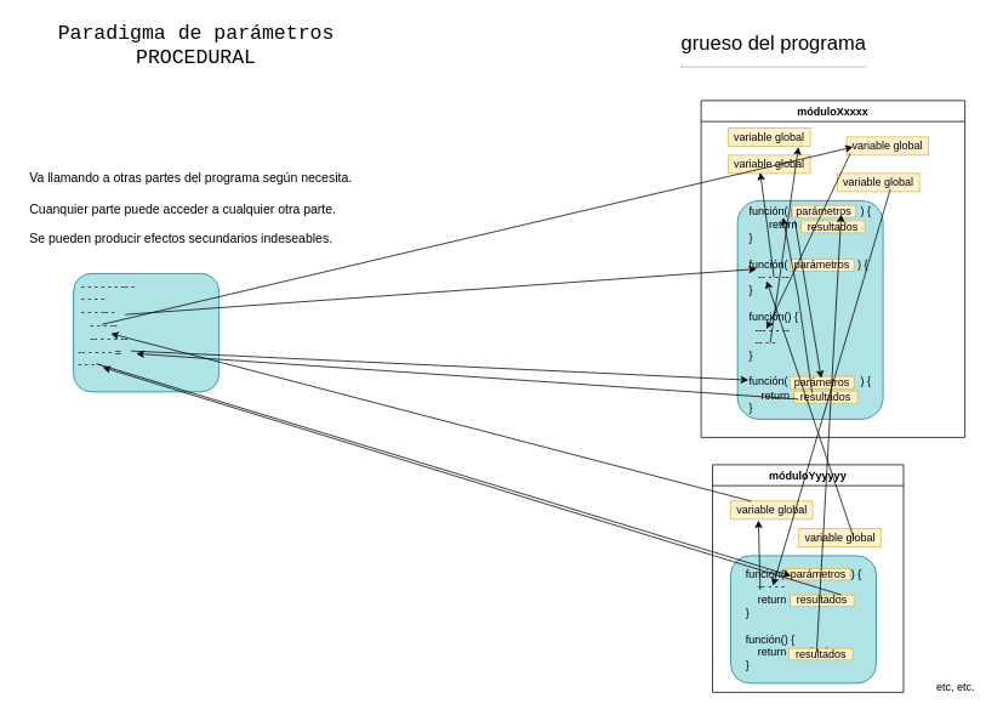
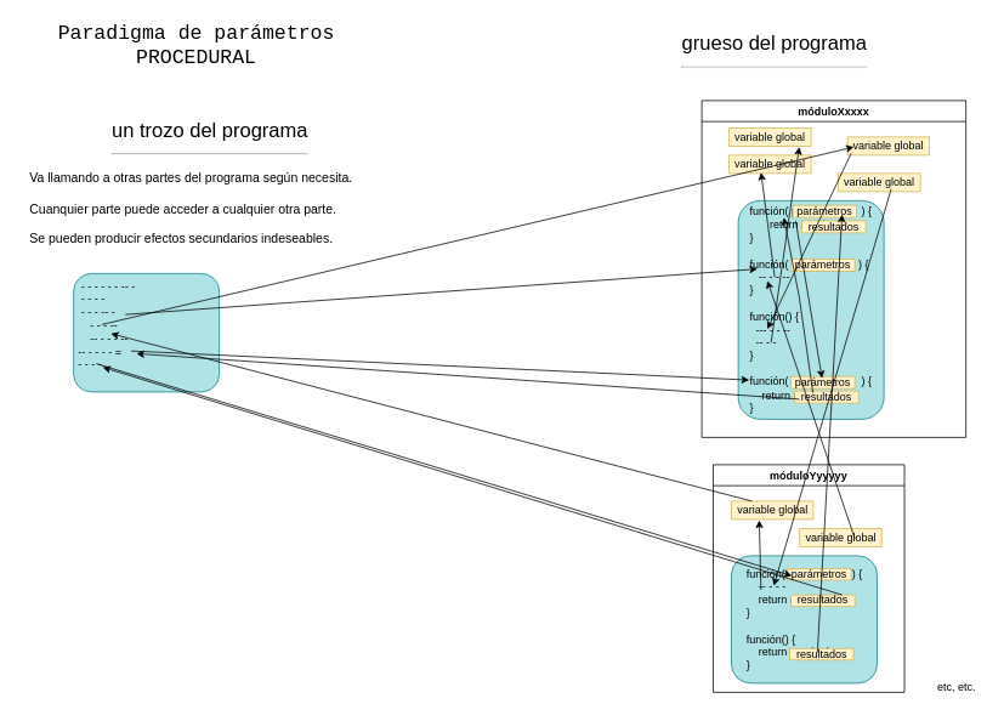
+ <mxCell id="26" value="un trozo del programa&lt;br&gt;&lt;hr&gt;" style="text;html=1;strokeColor=none;fillColor=none;align=center;verticalAlign=middle;whiteSpace=wrap;rounded=0;fontSize=22;" parent="1" vertex="1"><mxGeometry x="50" y="140" width="360" height="30" as="geometry" /></mxCell>
